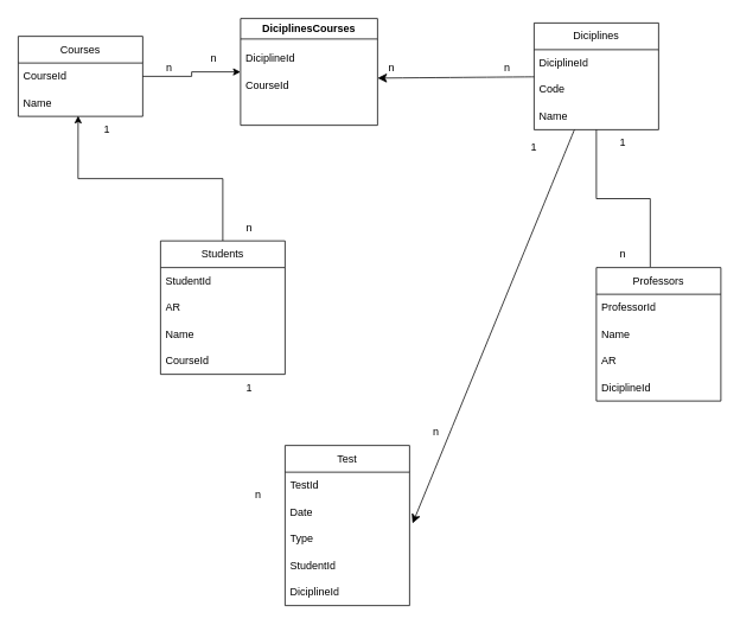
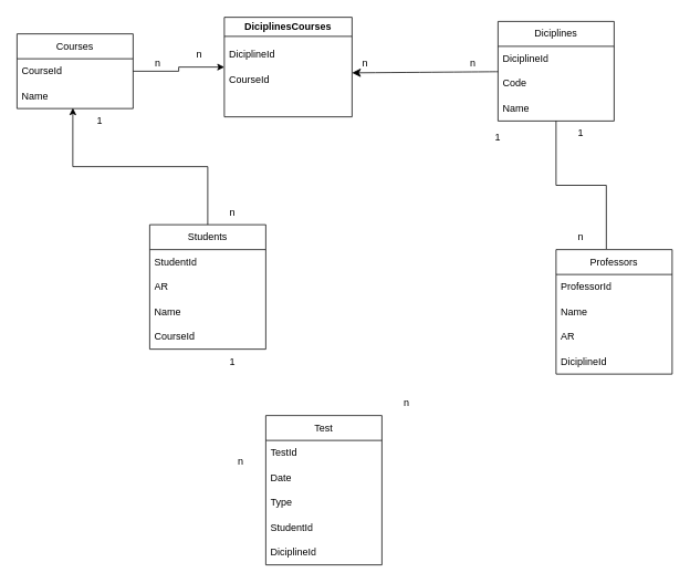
- <mxCell id="13" style="edgeStyle=none;curved=1;rounded=0;orthogonalLoop=1;jettySize=auto;html=1;entryX=1.024;entryY=0.922;entryDx=0;entryDy=0;entryPerimeter=0;fontSize=12;startSize=8;endSize=8;" edge="1" parent="1" source="14" target="27"><mxGeometry relative="1" as="geometry" /></mxCell>
